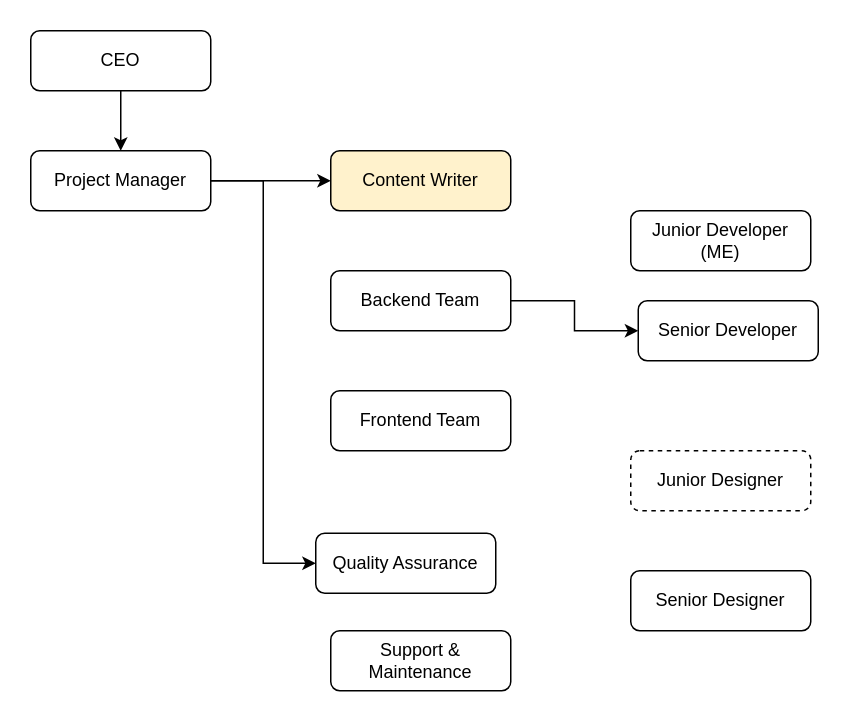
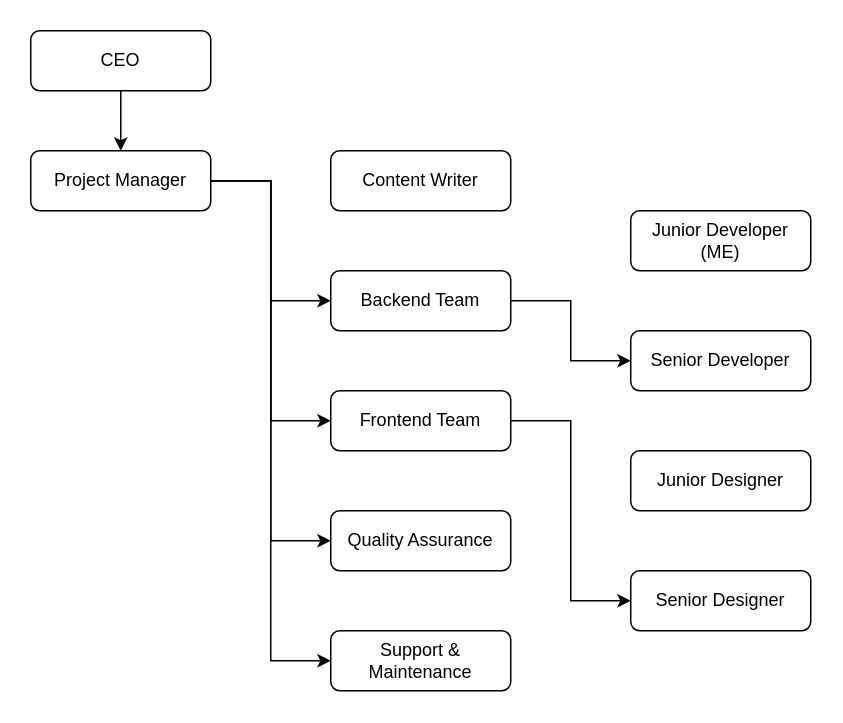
- <mxCell id="4" style="edgeStyle=orthogonalEdgeStyle;rounded=0;orthogonalLoop=1;jettySize=auto;html=1;exitX=1;exitY=0.5;exitDx=0;exitDy=0;" edge="1" parent="1" source="9" target="10"><mxGeometry relative="1" as="geometry" /></mxCell>
- <mxCell id="10" value="Content Writer" style="rounded=1;whiteSpace=wrap;html=1;fillColor=#fff2cc;" vertex="1" parent="1"><mxGeometry x="220" y="100" width="120" height="40" as="geometry" /></mxCell>
+ <mxCell id="10" value="Content Writer" style="rounded=1;whiteSpace=wrap;html=1;" vertex="1" parent="1"><mxGeometry x="220" y="100" width="120" height="40" as="geometry" /></mxCell>
+ <mxCell id="5" style="edgeStyle=orthogonalEdgeStyle;rounded=0;orthogonalLoop=1;jettySize=auto;html=1;exitX=1;exitY=0.5;exitDx=0;exitDy=0;entryX=0;entryY=0.5;entryDx=0;entryDy=0;" edge="1" parent="1" source="9" target="12"><mxGeometry relative="1" as="geometry" /></mxCell>
- <mxCell id="18" value="Senior Developer" style="rounded=1;whiteSpace=wrap;html=1;" vertex="1" parent="1"><mxGeometry x="425" y="200" width="120" height="40" as="geometry" /></mxCell>
+ <mxCell id="18" value="Senior Developer" style="rounded=1;whiteSpace=wrap;html=1;" vertex="1" parent="1"><mxGeometry x="420" y="220" width="120" height="40" as="geometry" /></mxCell>
+ <mxCell id="6" style="edgeStyle=orthogonalEdgeStyle;rounded=0;orthogonalLoop=1;jettySize=auto;html=1;exitX=1;exitY=0.5;exitDx=0;exitDy=0;entryX=0;entryY=0.5;entryDx=0;entryDy=0;" edge="1" parent="1" source="9" target="17"><mxGeometry relative="1" as="geometry" /></mxCell>
- <mxCell id="19" value="Junior Designer" style="rounded=1;whiteSpace=wrap;html=1;dashed=1;" vertex="1" parent="1"><mxGeometry x="420" y="300" width="120" height="40" as="geometry" /></mxCell>
+ <mxCell id="19" value="Junior Designer" style="rounded=1;whiteSpace=wrap;html=1;" vertex="1" parent="1"><mxGeometry x="420" y="300" width="120" height="40" as="geometry" /></mxCell>
+ <mxCell id="16" style="edgeStyle=orthogonalEdgeStyle;rounded=0;orthogonalLoop=1;jettySize=auto;html=1;exitX=1;exitY=0.5;exitDx=0;exitDy=0;entryX=0;entryY=0.5;entryDx=0;entryDy=0;" edge="1" parent="1" source="17" target="20"><mxGeometry relative="1" as="geometry" /></mxCell>
- <mxCell id="15" value="Quality Assurance" style="rounded=1;whiteSpace=wrap;html=1;" vertex="1" parent="1"><mxGeometry x="210" y="355" width="120" height="40" as="geometry" /></mxCell>
+ <mxCell id="15" value="Quality Assurance" style="rounded=1;whiteSpace=wrap;html=1;" vertex="1" parent="1"><mxGeometry x="220" y="340" width="120" height="40" as="geometry" /></mxCell>
+ <mxCell id="8" style="edgeStyle=orthogonalEdgeStyle;rounded=0;orthogonalLoop=1;jettySize=auto;html=1;exitX=1;exitY=0.5;exitDx=0;exitDy=0;entryX=0;entryY=0.5;entryDx=0;entryDy=0;" edge="1" parent="1" source="9" target="14"><mxGeometry relative="1" as="geometry" /></mxCell>
